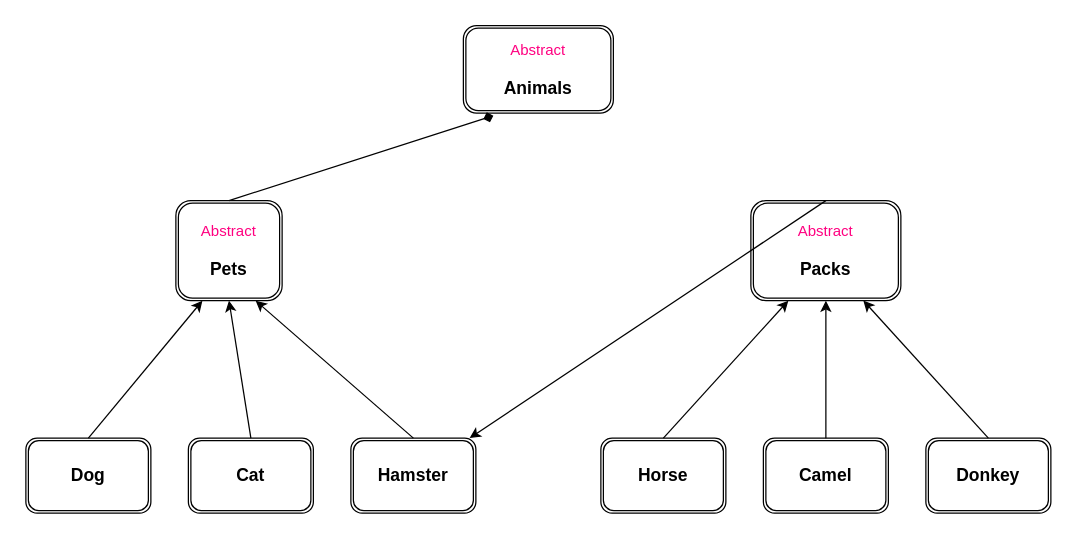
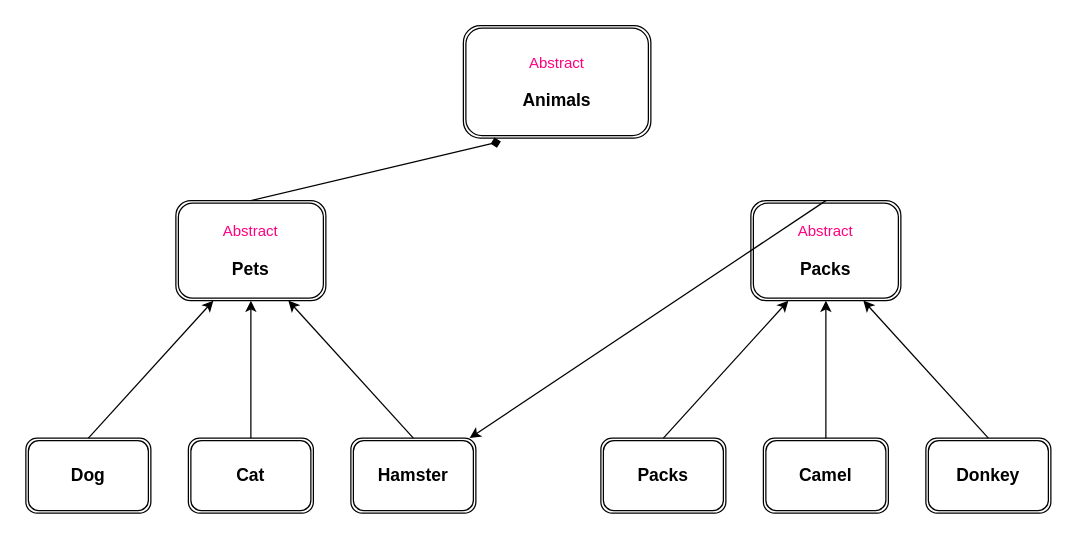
- <mxCell id="2" value="&lt;font color=&quot;#ff0080&quot;&gt;Abstract&lt;/font&gt;&lt;div&gt;&lt;br&gt;&lt;/div&gt;&lt;div&gt;&lt;b&gt;&lt;font style=&quot;font-size: 14px;&quot;&gt;Animals&lt;/font&gt;&lt;/b&gt;&lt;/div&gt;" style="shape=ext;double=1;rounded=1;whiteSpace=wrap;html=1;" vertex="1" parent="1"><mxGeometry x="370" y="20" width="120" height="70" as="geometry" /></mxCell>
+ <mxCell id="2" value="&lt;font color=&quot;#ff0080&quot;&gt;Abstract&lt;/font&gt;&lt;div&gt;&lt;br&gt;&lt;/div&gt;&lt;div&gt;&lt;b&gt;&lt;font style=&quot;font-size: 14px;&quot;&gt;Animals&lt;/font&gt;&lt;/b&gt;&lt;/div&gt;" style="shape=ext;double=1;rounded=1;whiteSpace=wrap;html=1;" vertex="1" parent="1"><mxGeometry x="370" y="20" width="150" height="90" as="geometry" /></mxCell>
- <mxCell id="3" value="&lt;font color=&quot;#ff0080&quot;&gt;Abstract&lt;/font&gt;&lt;div&gt;&lt;br&gt;&lt;/div&gt;&lt;div&gt;&lt;font style=&quot;font-size: 14px;&quot;&gt;&lt;b&gt;Pets&lt;/b&gt;&lt;/font&gt;&lt;/div&gt;" style="shape=ext;double=1;rounded=1;whiteSpace=wrap;html=1;" vertex="1" parent="1"><mxGeometry x="140" y="160" width="85" height="80" as="geometry" /></mxCell>
+ <mxCell id="3" value="&lt;font color=&quot;#ff0080&quot;&gt;Abstract&lt;/font&gt;&lt;div&gt;&lt;br&gt;&lt;/div&gt;&lt;div&gt;&lt;font style=&quot;font-size: 14px;&quot;&gt;&lt;b&gt;Pets&lt;/b&gt;&lt;/font&gt;&lt;/div&gt;" style="shape=ext;double=1;rounded=1;whiteSpace=wrap;html=1;" vertex="1" parent="1"><mxGeometry x="140" y="160" width="120" height="80" as="geometry" /></mxCell>
- <mxCell id="10" value="&lt;font style=&quot;font-size: 14px;&quot;&gt;&lt;b&gt;Horse&lt;/b&gt;&lt;/font&gt;" style="shape=ext;double=1;rounded=1;whiteSpace=wrap;html=1;" vertex="1" parent="1"><mxGeometry x="480" y="350" width="100" height="60" as="geometry" /></mxCell>
+ <mxCell id="10" value="&lt;font style=&quot;font-size: 14px;&quot;&gt;&lt;b&gt;Packs&lt;/b&gt;&lt;/font&gt;" style="shape=ext;double=1;rounded=1;whiteSpace=wrap;html=1;" vertex="1" parent="1"><mxGeometry x="480" y="350" width="100" height="60" as="geometry" /></mxCell>
